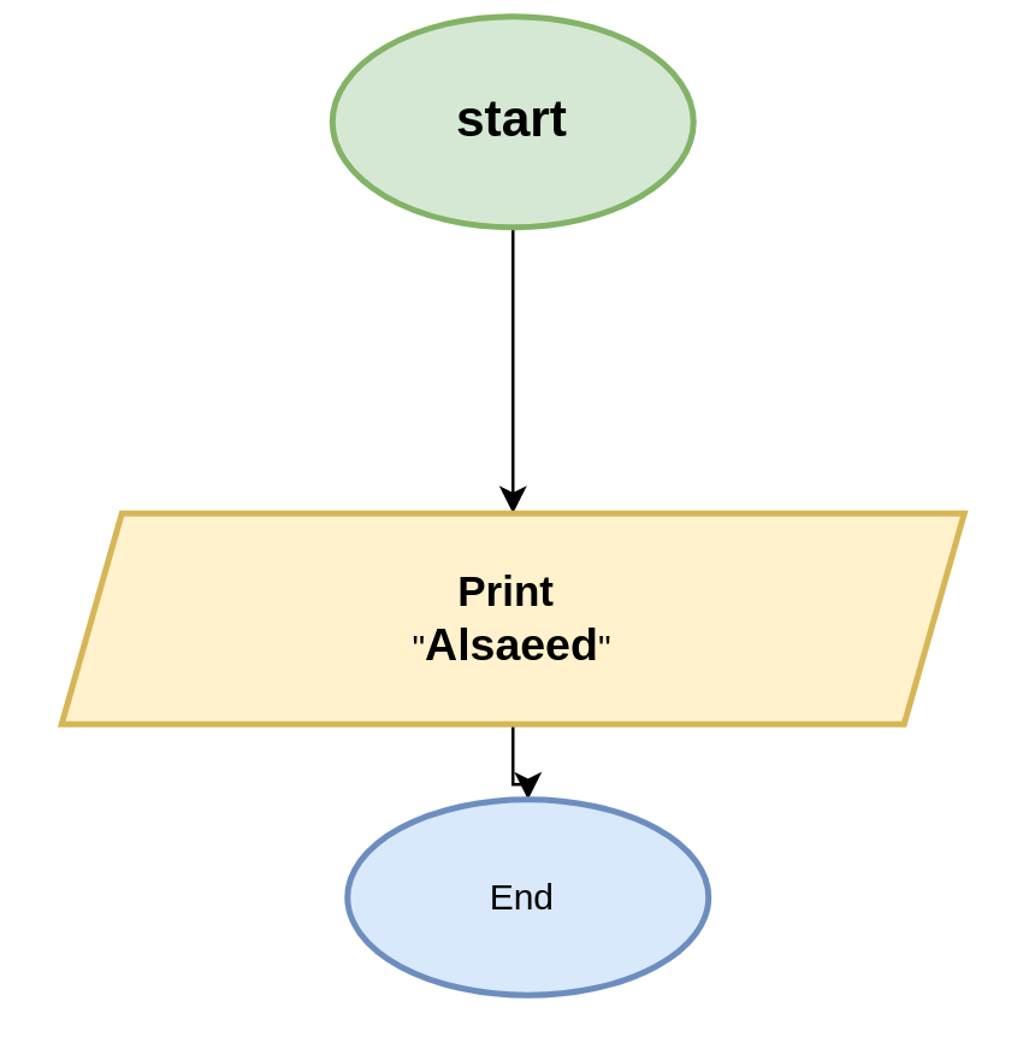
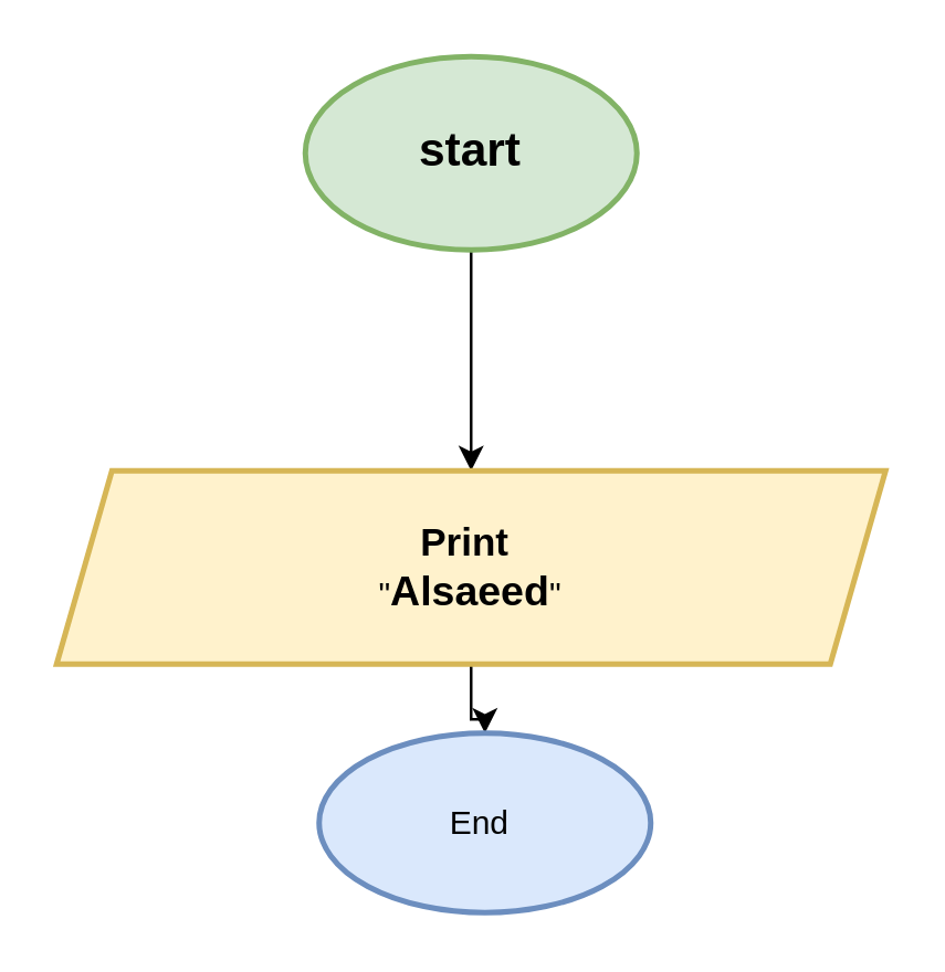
- <mxCell id="3" value="&lt;b&gt;&lt;font style=&quot;font-size: 17px;&quot;&gt;start&lt;/font&gt;&lt;/b&gt;" style="strokeWidth=2;html=1;shape=mxgraph.flowchart.start_1;whiteSpace=wrap;fillColor=#d5e8d4;strokeColor=#82b366;" vertex="1" parent="1"><mxGeometry x="110" y="5" width="120" height="70" as="geometry" /></mxCell>
+ <mxCell id="3" value="&lt;b&gt;&lt;font style=&quot;font-size: 17px;&quot;&gt;start&lt;/font&gt;&lt;/b&gt;" style="strokeWidth=2;html=1;shape=mxgraph.flowchart.start_1;whiteSpace=wrap;fillColor=#d5e8d4;strokeColor=#82b366;" vertex="1" parent="1"><mxGeometry x="110" y="20" width="120" height="70" as="geometry" /></mxCell>
